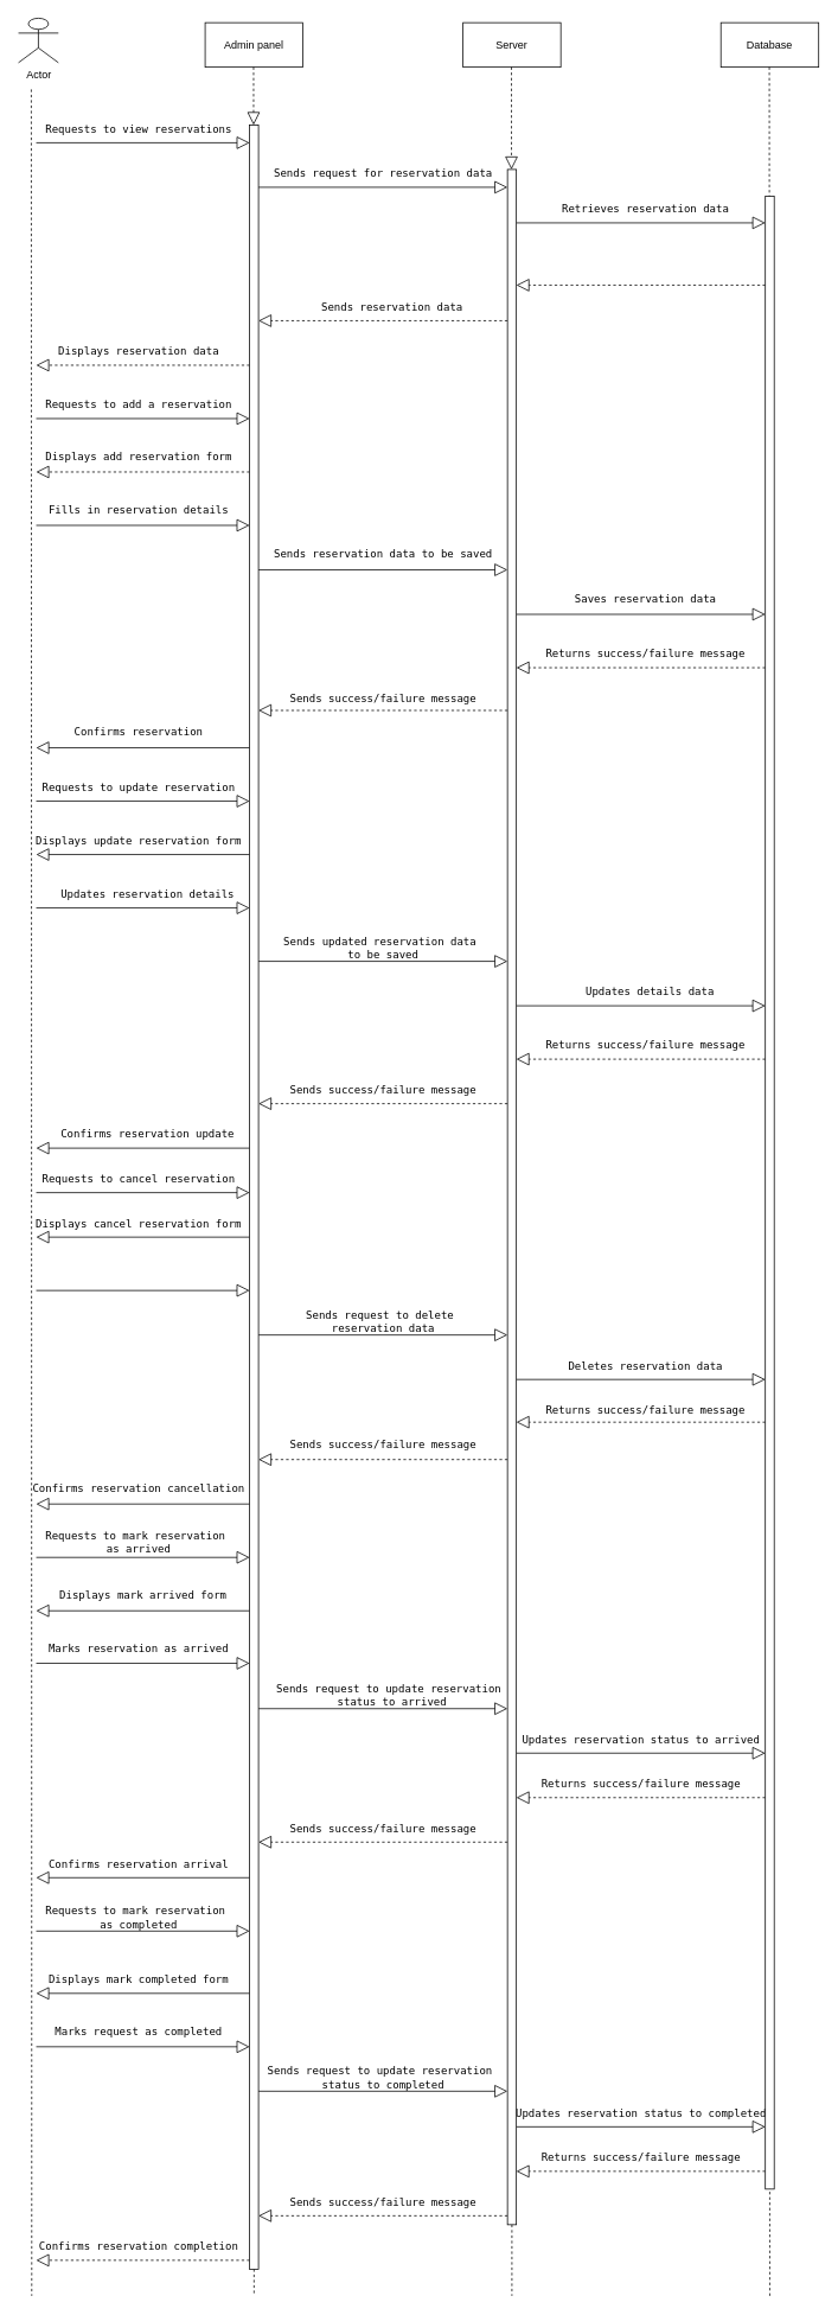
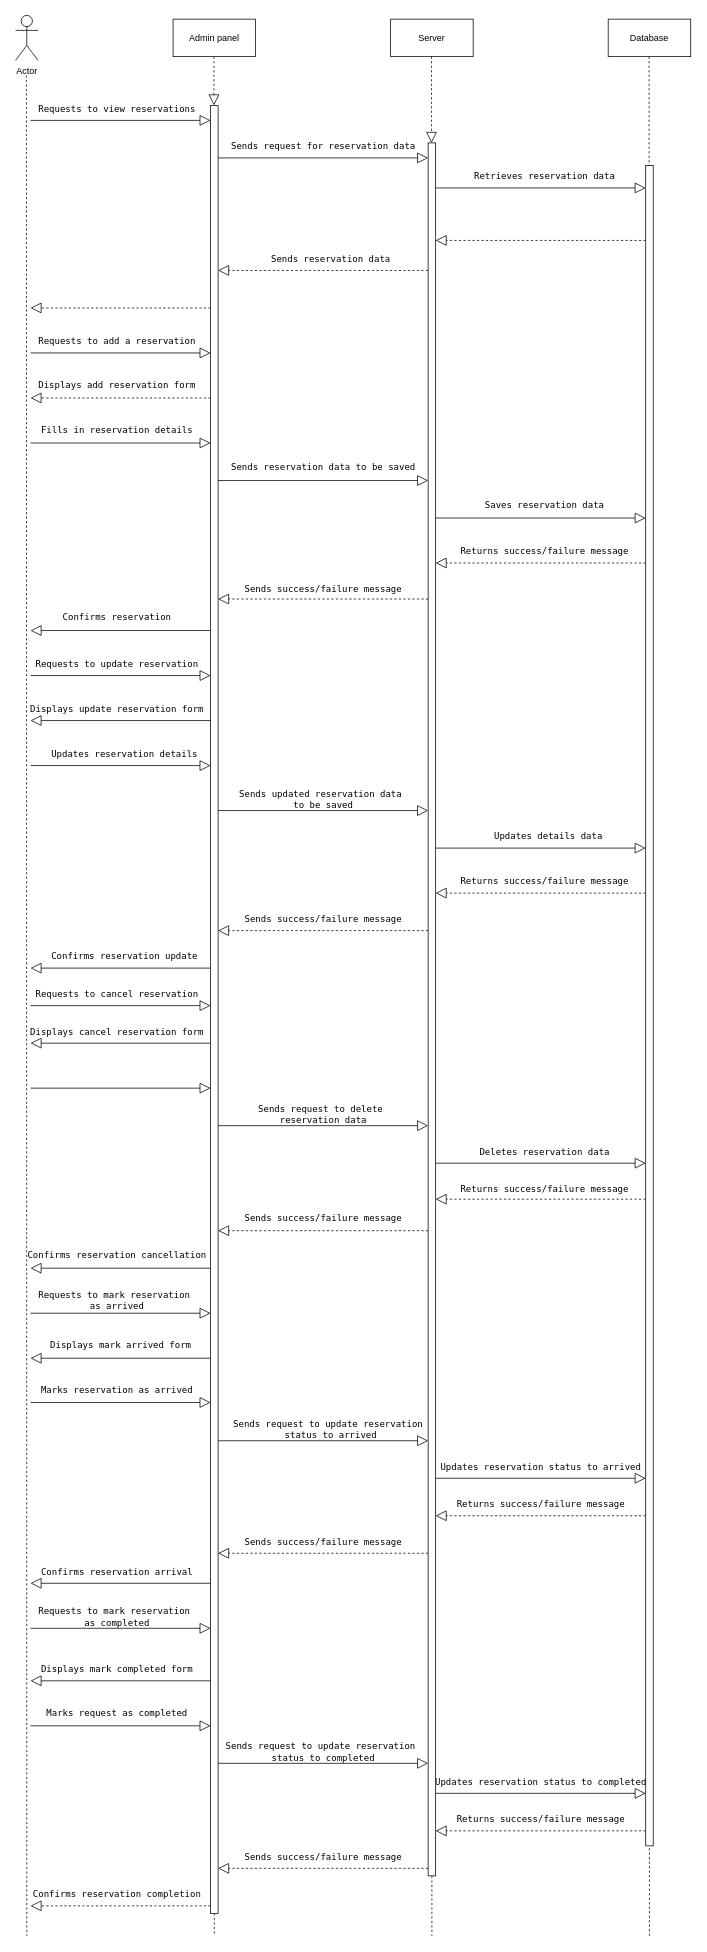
- <mxCell id="2" value="Actor" style="shape=umlActor;verticalLabelPosition=bottom;verticalAlign=top;html=1;outlineConnect=0;" parent="1" vertex="1"><mxGeometry x="20" y="20" width="45" height="50" as="geometry" /></mxCell>
+ <mxCell id="2" value="Actor" style="shape=umlActor;verticalLabelPosition=bottom;verticalAlign=top;html=1;outlineConnect=0;" parent="1" vertex="1"><mxGeometry x="20" y="20" width="30" height="60" as="geometry" /></mxCell>
- <mxCell id="14" value="&lt;pre&gt;&lt;code class=&quot;!whitespace-pre hljs language-rust&quot;&gt;Displays reservation data&lt;/code&gt;&lt;/pre&gt;" style="text;html=1;align=center;verticalAlign=middle;resizable=0;points=[];autosize=1;strokeColor=none;fillColor=none;" parent="1" vertex="1"><mxGeometry x="55" y="370" width="200" height="50" as="geometry" /></mxCell>
